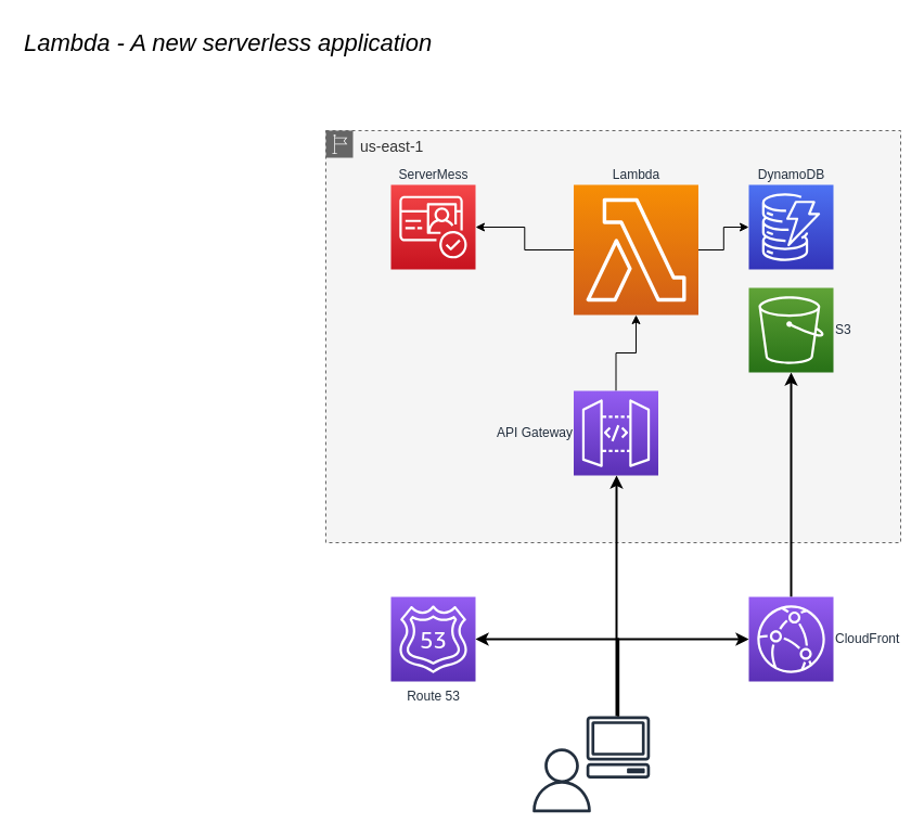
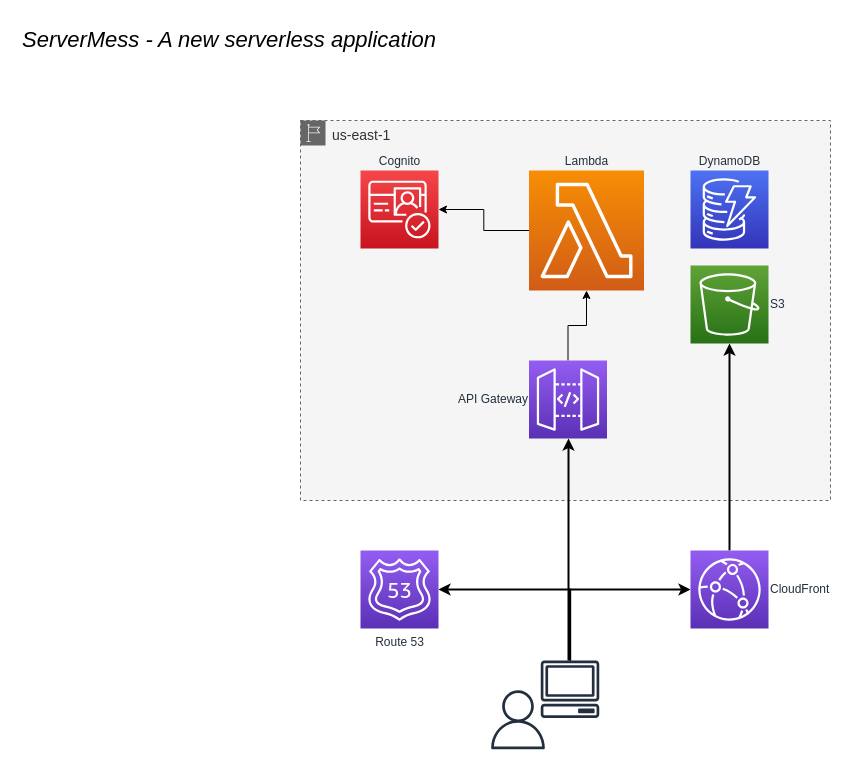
- <mxCell id="3" value="Lambda - A new serverless application" style="text;html=1;strokeColor=none;fillColor=none;align=left;verticalAlign=middle;whiteSpace=wrap;rounded=0;fontSize=22;fontStyle=2" parent="1" vertex="1"><mxGeometry x="20" y="20" width="560" height="40" as="geometry" /></mxCell>
+ <mxCell id="3" value="ServerMess - A new serverless application" style="text;html=1;strokeColor=none;fillColor=none;align=left;verticalAlign=middle;whiteSpace=wrap;rounded=0;fontSize=22;fontStyle=2" parent="1" vertex="1"><mxGeometry x="20" y="20" width="560" height="40" as="geometry" /></mxCell>
- <mxCell id="13" value="ServerMess" style="outlineConnect=0;fontColor=#232F3E;gradientColor=#F54749;gradientDirection=north;fillColor=#C7131F;strokeColor=#ffffff;dashed=0;verticalLabelPosition=top;verticalAlign=bottom;align=center;html=1;fontSize=12;fontStyle=0;aspect=fixed;shape=mxgraph.aws4.resourceIcon;resIcon=mxgraph.aws4.cognito;labelPosition=center;" vertex="1" parent="1"><mxGeometry x="360" y="170" width="78" height="78" as="geometry" /></mxCell>
+ <mxCell id="13" value="Cognito" style="outlineConnect=0;fontColor=#232F3E;gradientColor=#F54749;gradientDirection=north;fillColor=#C7131F;strokeColor=#ffffff;dashed=0;verticalLabelPosition=top;verticalAlign=bottom;align=center;html=1;fontSize=12;fontStyle=0;aspect=fixed;shape=mxgraph.aws4.resourceIcon;resIcon=mxgraph.aws4.cognito;labelPosition=center;" vertex="1" parent="1"><mxGeometry x="360" y="170" width="78" height="78" as="geometry" /></mxCell>
- <mxCell id="14" style="edgeStyle=orthogonalEdgeStyle;rounded=0;orthogonalLoop=1;jettySize=auto;html=1;" edge="1" parent="1" source="16" target="19"><mxGeometry relative="1" as="geometry" /></mxCell>
